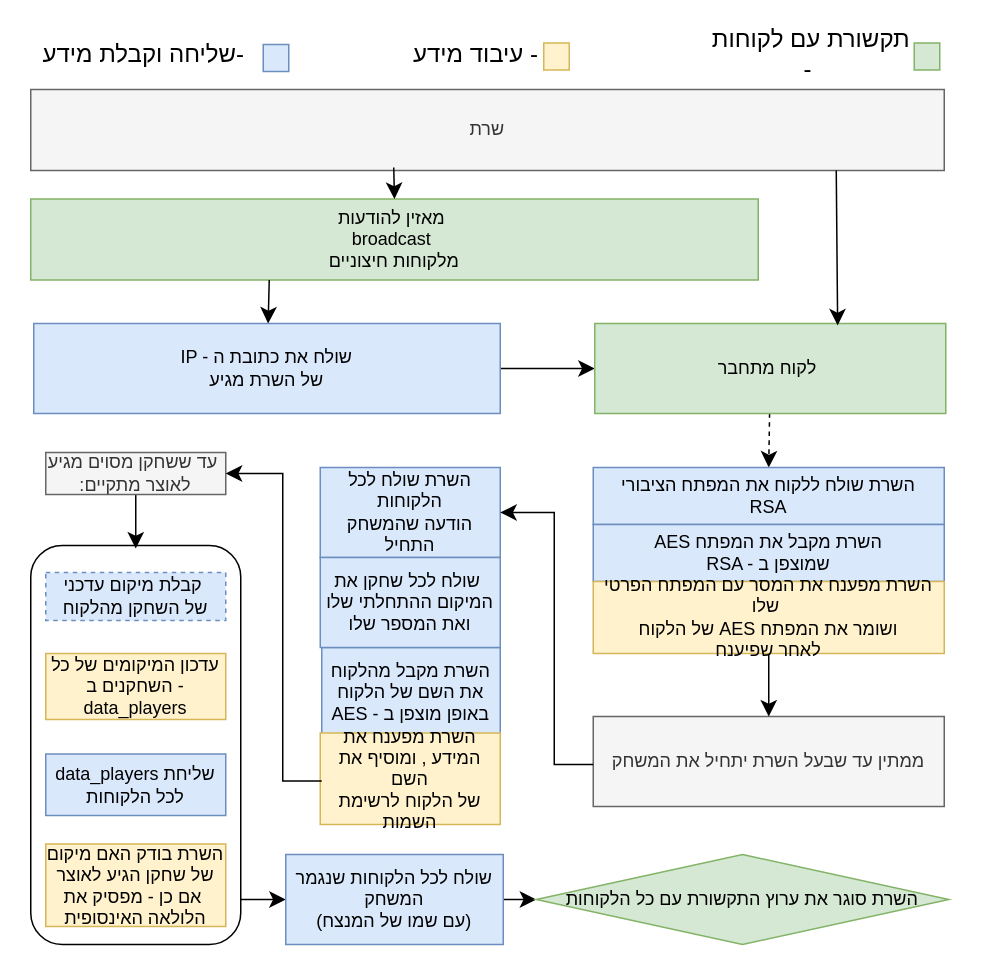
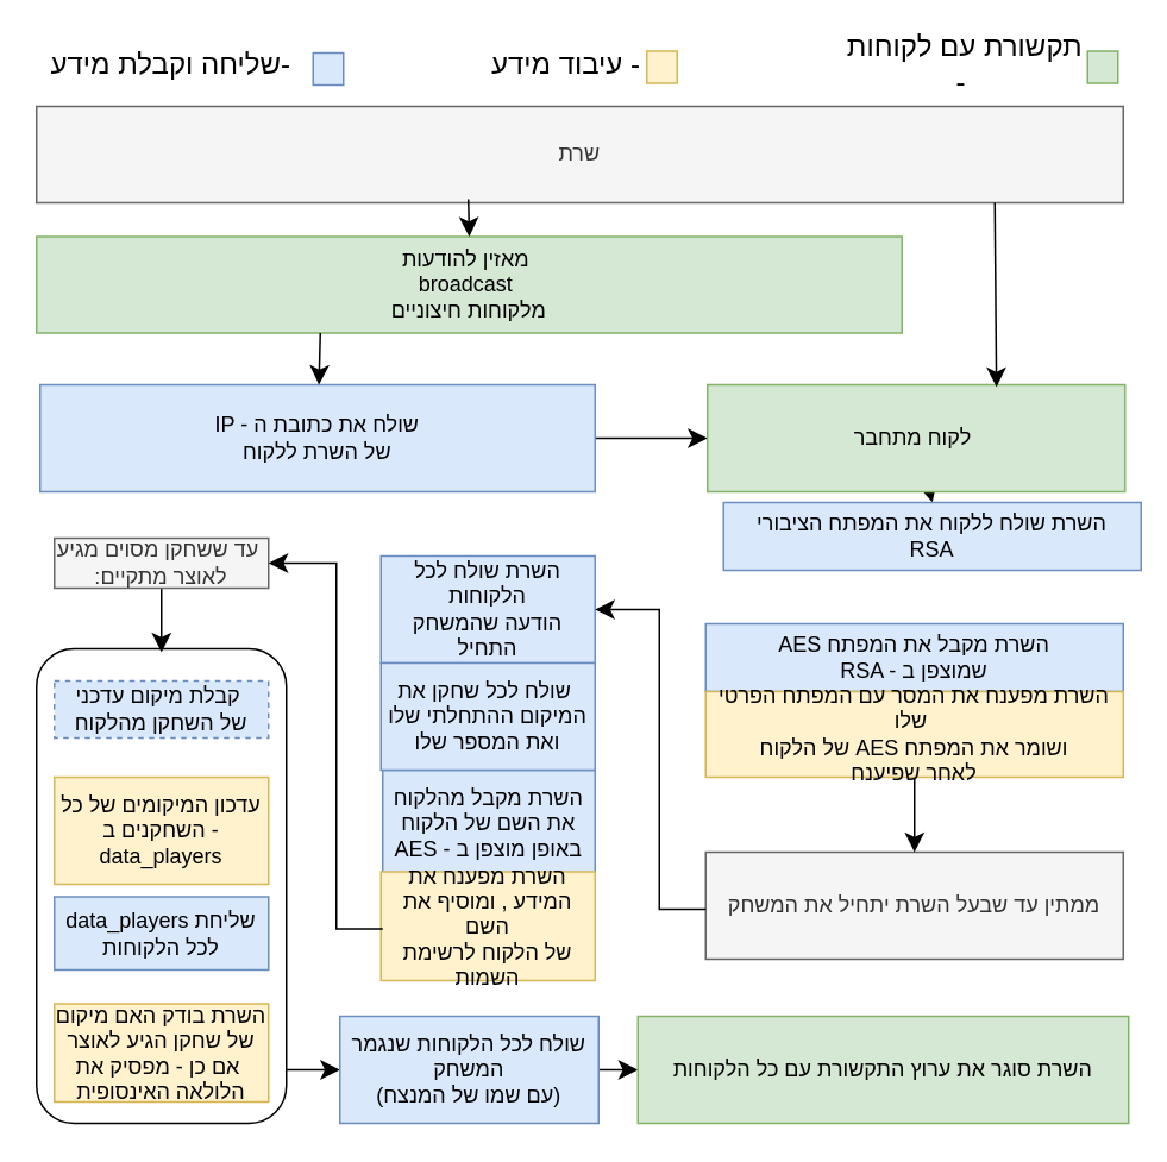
- <mxCell id="5" value="IP - שולח את כתובת ה&lt;div&gt;של השרת מגיע&lt;/div&gt;" style="rounded=0;whiteSpace=wrap;html=1;fillColor=#dae8fc;strokeColor=#6c8ebf;" vertex="1" parent="1"><mxGeometry x="22" y="215" width="311" height="60" as="geometry" /></mxCell>
+ <mxCell id="5" value="IP - שולח את כתובת ה&lt;div&gt;של השרת ללקוח&lt;/div&gt;" style="rounded=0;whiteSpace=wrap;html=1;fillColor=#dae8fc;strokeColor=#6c8ebf;" vertex="1" parent="1"><mxGeometry x="22" y="215" width="311" height="60" as="geometry" /></mxCell>
- <mxCell id="9" value="השרת שולח ללקוח את המפתח הציבורי&lt;br&gt;RSA" style="rounded=0;whiteSpace=wrap;html=1;fillColor=#dae8fc;strokeColor=#6c8ebf;" vertex="1" parent="1"><mxGeometry x="395" y="311" width="234" height="38" as="geometry" /></mxCell>
+ <mxCell id="9" value="השרת שולח ללקוח את המפתח הציבורי&lt;br&gt;RSA" style="rounded=0;whiteSpace=wrap;html=1;fillColor=#dae8fc;strokeColor=#6c8ebf;" vertex="1" parent="1"><mxGeometry x="405" y="281" width="234" height="38" as="geometry" /></mxCell>
- <mxCell id="24" value="עדכון המיקומים של כל השחקנים ב -&lt;br&gt;data_players" style="rounded=0;whiteSpace=wrap;html=1;fillColor=#fff2cc;strokeColor=#d6b656;" vertex="1" parent="1"><mxGeometry x="30" y="435" width="120" height="44" as="geometry" /></mxCell>
+ <mxCell id="24" value="עדכון המיקומים של כל השחקנים ב -&lt;br&gt;data_players" style="rounded=0;whiteSpace=wrap;html=1;fillColor=#fff2cc;strokeColor=#d6b656;" vertex="1" parent="1"><mxGeometry x="30" y="435" width="120" height="60" as="geometry" /></mxCell>
- <mxCell id="34" value="השרת סוגר את ערוץ התקשורת עם כל הלקוחות" style="rhombus;whiteSpace=wrap;html=1;fillColor=#d5e8d4;strokeColor=#82b366;" vertex="1" parent="1"><mxGeometry x="357" y="569" width="275" height="60" as="geometry" /></mxCell>
+ <mxCell id="34" value="השרת סוגר את ערוץ התקשורת עם כל הלקוחות" style="rounded=0;whiteSpace=wrap;html=1;fillColor=#d5e8d4;strokeColor=#82b366;" vertex="1" parent="1"><mxGeometry x="357" y="569" width="275" height="60" as="geometry" /></mxCell>
